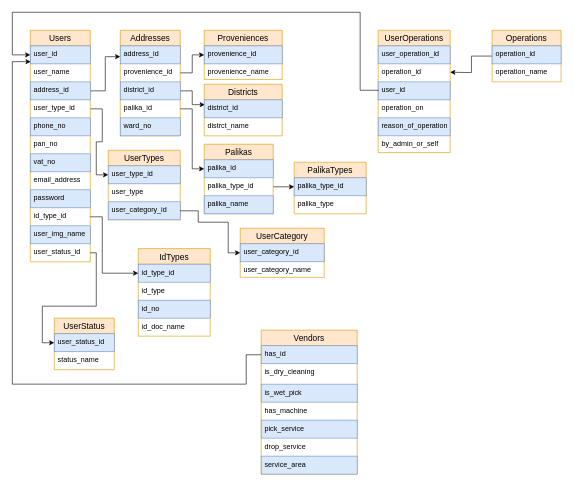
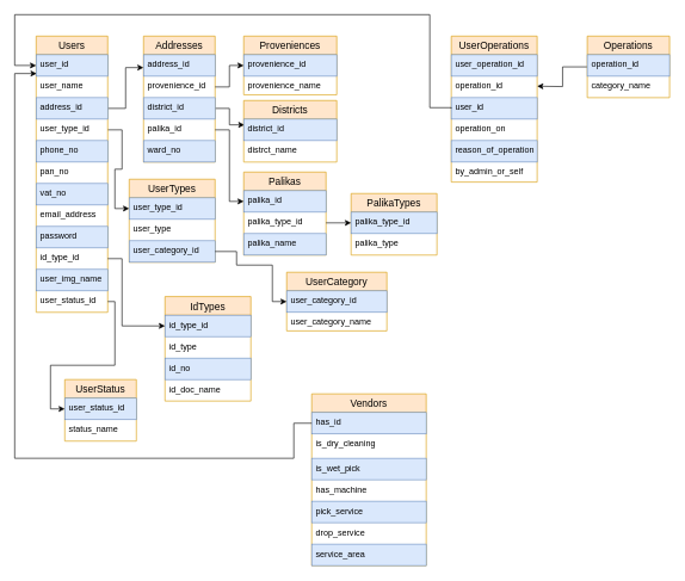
- <mxCell id="79" value="operation_name" style="text;strokeColor=none;fillColor=none;spacingLeft=4;spacingRight=4;overflow=hidden;rotatable=0;points=[[0,0.5],[1,0.5]];portConstraint=eastwest;fontSize=12;" vertex="1" parent="77"><mxGeometry y="56" width="115" height="30" as="geometry" /></mxCell>
+ <mxCell id="79" value="category_name" style="text;strokeColor=none;fillColor=none;spacingLeft=4;spacingRight=4;overflow=hidden;rotatable=0;points=[[0,0.5],[1,0.5]];portConstraint=eastwest;fontSize=12;" vertex="1" parent="77"><mxGeometry y="56" width="115" height="30" as="geometry" /></mxCell>
